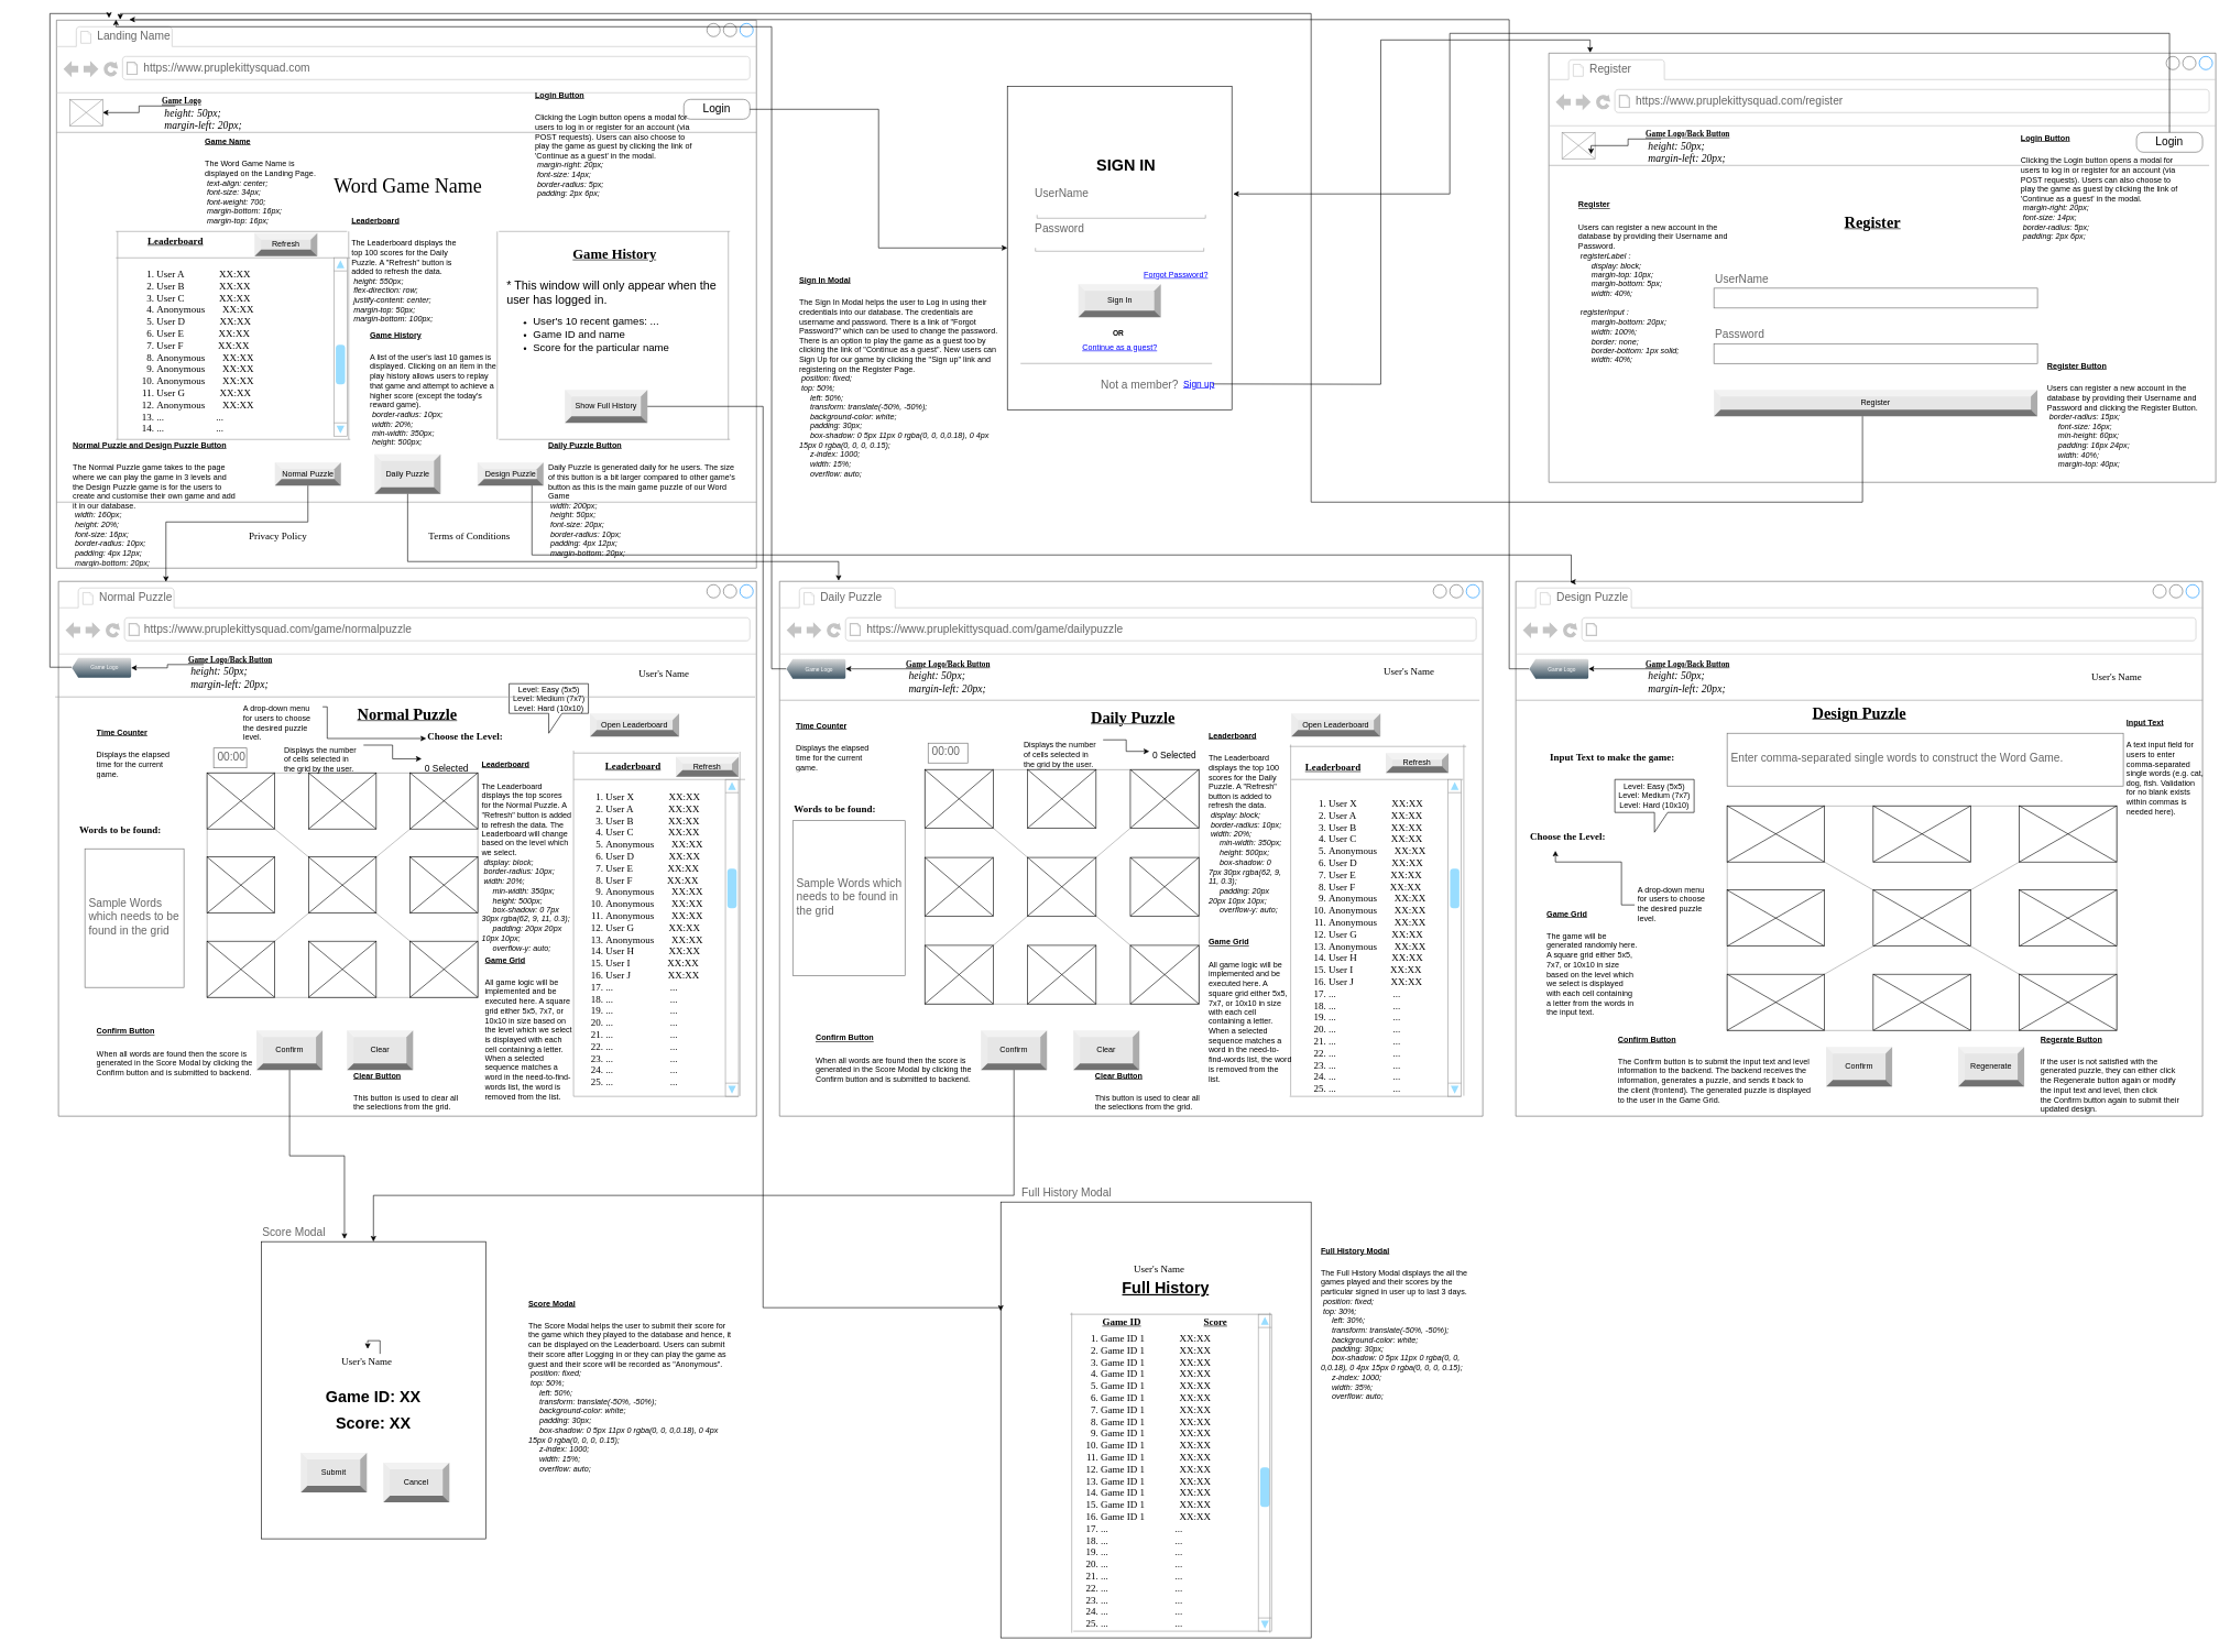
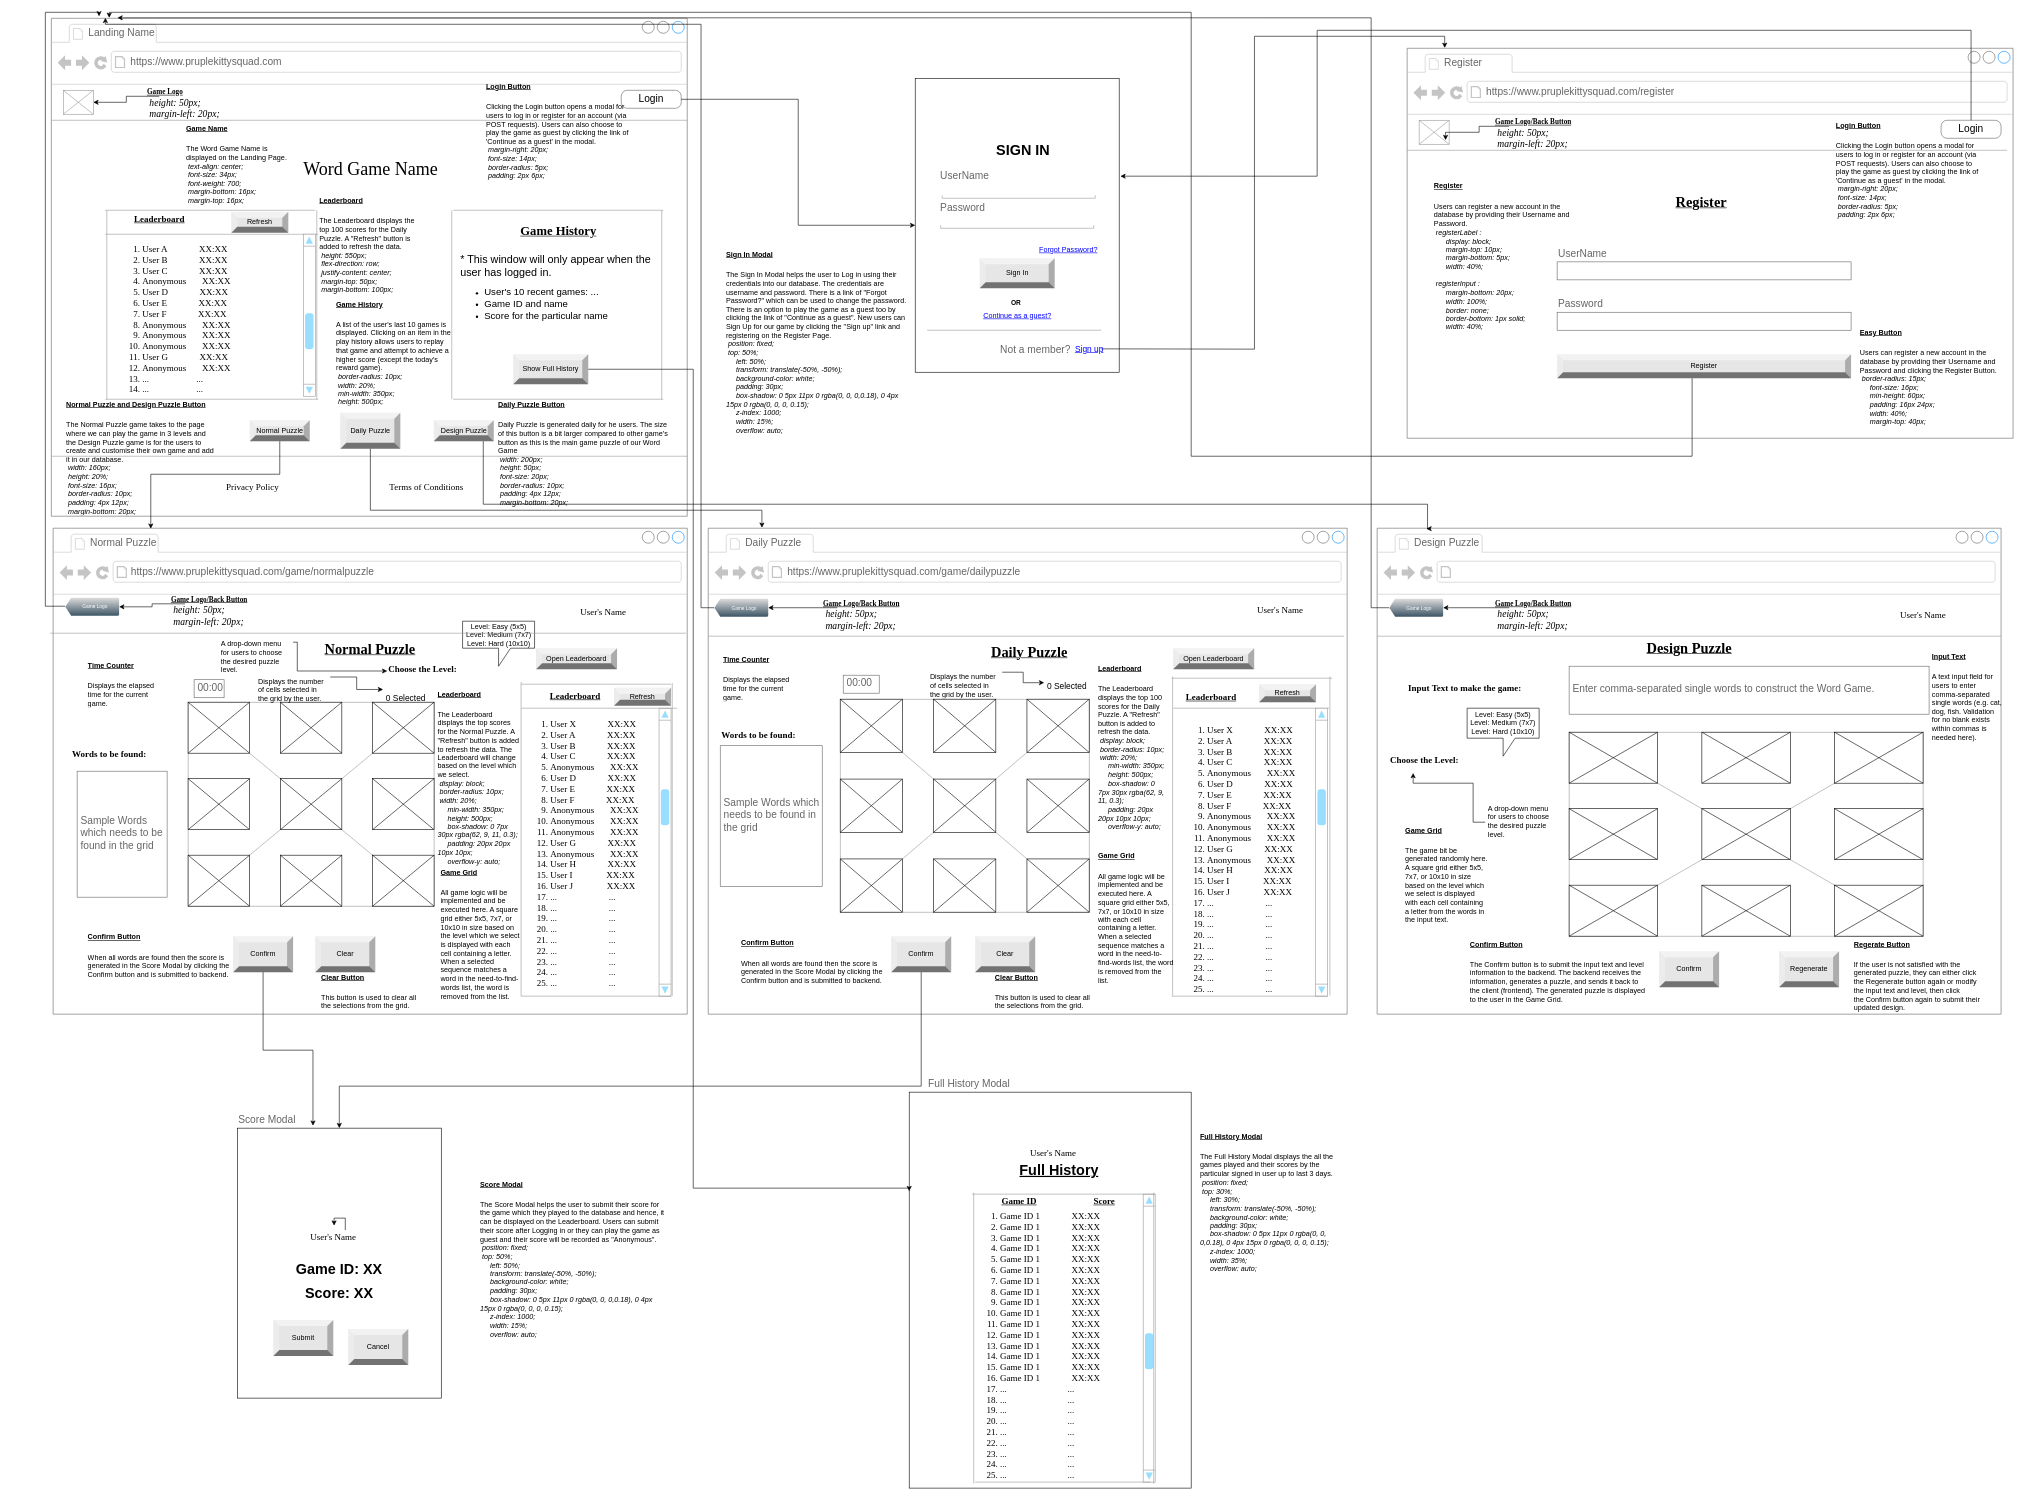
- <mxCell id="169" value="&lt;h1&gt;&lt;font style=&quot;font-size: 12px;&quot;&gt;&lt;u style=&quot;&quot;&gt;Register Button&lt;/u&gt;&lt;/font&gt;&lt;/h1&gt;&lt;div&gt;&lt;font style=&quot;font-size: 12px;&quot;&gt;Users can register a new account in the database by providing their Username and Password and clicking the Register Button.&lt;/font&gt;&lt;/div&gt;&lt;div&gt;&lt;font style=&quot;&quot;&gt;&lt;div style=&quot;&quot;&gt;&lt;i&gt;&lt;div style=&quot;&quot;&gt;&lt;span style=&quot;white-space: pre;&quot;&gt; &lt;/span&gt;border-radius: 15px;&lt;/div&gt;&lt;div style=&quot;&quot;&gt;&lt;span style=&quot;white-space: pre;&quot;&gt;&amp;nbsp;&amp;nbsp;&amp;nbsp;&amp;nbsp;&lt;span style=&quot;white-space: pre;&quot;&gt; &lt;/span&gt;&lt;/span&gt;font-size: 16px;&lt;/div&gt;&lt;div style=&quot;&quot;&gt;&lt;span style=&quot;&quot;&gt;&lt;span style=&quot;white-space: pre;&quot;&gt;&amp;nbsp;&amp;nbsp;&amp;nbsp;&amp;nbsp;&lt;span style=&quot;white-space: pre;&quot;&gt; &lt;/span&gt;&lt;/span&gt;&lt;/span&gt;min-height: 60px;&lt;/div&gt;&lt;div style=&quot;&quot;&gt;&lt;span style=&quot;&quot;&gt;&lt;span style=&quot;white-space: pre;&quot;&gt;&amp;nbsp;&amp;nbsp;&amp;nbsp;&amp;nbsp;&lt;span style=&quot;white-space: pre;&quot;&gt; &lt;/span&gt;&lt;/span&gt;&lt;/span&gt;padding: 16px 24px;&lt;/div&gt;&lt;div style=&quot;&quot;&gt;&lt;span style=&quot;&quot;&gt;&lt;span style=&quot;white-space: pre;&quot;&gt;&amp;nbsp;&amp;nbsp;&amp;nbsp;&amp;nbsp;&lt;span style=&quot;white-space: pre;&quot;&gt; &lt;/span&gt;&lt;/span&gt;&lt;/span&gt;width: 40%;&lt;/div&gt;&lt;div style=&quot;&quot;&gt;&lt;span style=&quot;&quot;&gt;&lt;span style=&quot;white-space: pre;&quot;&gt;&amp;nbsp;&amp;nbsp;&amp;nbsp;&amp;nbsp;&lt;span style=&quot;white-space: pre;&quot;&gt; &lt;/span&gt;&lt;/span&gt;&lt;/span&gt;margin-top: 40px;&lt;/div&gt;&lt;/i&gt;&lt;/div&gt;&lt;/font&gt;&lt;/div&gt;&lt;i&gt;&lt;span id=&quot;docs-internal-guid-2858f18b-7fff-f4a6-2bf3-0af6b098ee19&quot;&gt;&lt;/span&gt;&lt;/i&gt;" style="text;html=1;strokeColor=none;fillColor=none;spacing=5;spacingTop=-20;whiteSpace=wrap;overflow=hidden;rounded=0;align=left;" vertex="1" parent="156"><mxGeometry x="750" y="450" width="240" height="190" as="geometry" /></mxCell>
+ <mxCell id="169" value="&lt;h1&gt;&lt;font style=&quot;font-size: 12px;&quot;&gt;&lt;u style=&quot;&quot;&gt;Easy Button&lt;/u&gt;&lt;/font&gt;&lt;/h1&gt;&lt;div&gt;&lt;font style=&quot;font-size: 12px;&quot;&gt;Users can register a new account in the database by providing their Username and Password and clicking the Register Button.&lt;/font&gt;&lt;/div&gt;&lt;div&gt;&lt;font style=&quot;&quot;&gt;&lt;div style=&quot;&quot;&gt;&lt;i&gt;&lt;div style=&quot;&quot;&gt;&lt;span style=&quot;white-space: pre;&quot;&gt; &lt;/span&gt;border-radius: 15px;&lt;/div&gt;&lt;div style=&quot;&quot;&gt;&lt;span style=&quot;white-space: pre;&quot;&gt;&amp;nbsp;&amp;nbsp;&amp;nbsp;&amp;nbsp;&lt;span style=&quot;white-space: pre;&quot;&gt; &lt;/span&gt;&lt;/span&gt;font-size: 16px;&lt;/div&gt;&lt;div style=&quot;&quot;&gt;&lt;span style=&quot;&quot;&gt;&lt;span style=&quot;white-space: pre;&quot;&gt;&amp;nbsp;&amp;nbsp;&amp;nbsp;&amp;nbsp;&lt;span style=&quot;white-space: pre;&quot;&gt; &lt;/span&gt;&lt;/span&gt;&lt;/span&gt;min-height: 60px;&lt;/div&gt;&lt;div style=&quot;&quot;&gt;&lt;span style=&quot;&quot;&gt;&lt;span style=&quot;white-space: pre;&quot;&gt;&amp;nbsp;&amp;nbsp;&amp;nbsp;&amp;nbsp;&lt;span style=&quot;white-space: pre;&quot;&gt; &lt;/span&gt;&lt;/span&gt;&lt;/span&gt;padding: 16px 24px;&lt;/div&gt;&lt;div style=&quot;&quot;&gt;&lt;span style=&quot;&quot;&gt;&lt;span style=&quot;white-space: pre;&quot;&gt;&amp;nbsp;&amp;nbsp;&amp;nbsp;&amp;nbsp;&lt;span style=&quot;white-space: pre;&quot;&gt; &lt;/span&gt;&lt;/span&gt;&lt;/span&gt;width: 40%;&lt;/div&gt;&lt;div style=&quot;&quot;&gt;&lt;span style=&quot;&quot;&gt;&lt;span style=&quot;white-space: pre;&quot;&gt;&amp;nbsp;&amp;nbsp;&amp;nbsp;&amp;nbsp;&lt;span style=&quot;white-space: pre;&quot;&gt; &lt;/span&gt;&lt;/span&gt;&lt;/span&gt;margin-top: 40px;&lt;/div&gt;&lt;/i&gt;&lt;/div&gt;&lt;/font&gt;&lt;/div&gt;&lt;i&gt;&lt;span id=&quot;docs-internal-guid-2858f18b-7fff-f4a6-2bf3-0af6b098ee19&quot;&gt;&lt;/span&gt;&lt;/i&gt;" style="text;html=1;strokeColor=none;fillColor=none;spacing=5;spacingTop=-20;whiteSpace=wrap;overflow=hidden;rounded=0;align=left;" vertex="1" parent="156"><mxGeometry x="750" y="450" width="240" height="190" as="geometry" /></mxCell>
- <mxCell id="134" value="&lt;h1&gt;&lt;font style=&quot;font-size: 12px;&quot;&gt;&lt;u style=&quot;&quot;&gt;Game Grid&lt;/u&gt;&lt;/font&gt;&lt;/h1&gt;&lt;div&gt;The game will be generated randomly here. A square grid either 5x5, 7x7, or 10x10 in size based on the level which we select is displayed with each cell containing a letter from the words in the input text.&amp;nbsp;&lt;/div&gt;&lt;span style=&quot;border-color: var(--border-color);&quot; id=&quot;docs-internal-guid-2858f18b-7fff-f4a6-2bf3-0af6b098ee19&quot;&gt;&lt;/span&gt;&lt;span id=&quot;docs-internal-guid-2858f18b-7fff-f4a6-2bf3-0af6b098ee19&quot;&gt;&lt;/span&gt;" style="text;html=1;strokeColor=none;fillColor=none;spacing=5;spacingTop=-20;whiteSpace=wrap;overflow=hidden;rounded=0;align=left;" vertex="1" parent="116"><mxGeometry x="42.19" y="480" width="145.63" height="200" as="geometry" /></mxCell>
+ <mxCell id="134" value="&lt;h1&gt;&lt;font style=&quot;font-size: 12px;&quot;&gt;&lt;u style=&quot;&quot;&gt;Game Grid&lt;/u&gt;&lt;/font&gt;&lt;/h1&gt;&lt;div&gt;The game bit be generated randomly here. A square grid either 5x5, 7x7, or 10x10 in size based on the level which we select is displayed with each cell containing a letter from the words in the input text.&amp;nbsp;&lt;/div&gt;&lt;span style=&quot;border-color: var(--border-color);&quot; id=&quot;docs-internal-guid-2858f18b-7fff-f4a6-2bf3-0af6b098ee19&quot;&gt;&lt;/span&gt;&lt;span id=&quot;docs-internal-guid-2858f18b-7fff-f4a6-2bf3-0af6b098ee19&quot;&gt;&lt;/span&gt;" style="text;html=1;strokeColor=none;fillColor=none;spacing=5;spacingTop=-20;whiteSpace=wrap;overflow=hidden;rounded=0;align=left;" vertex="1" parent="116"><mxGeometry x="42.19" y="480" width="145.63" height="200" as="geometry" /></mxCell>
